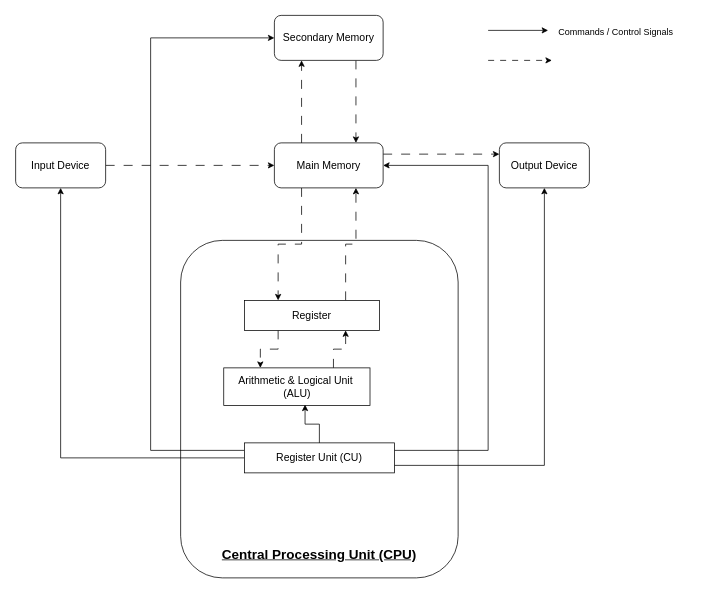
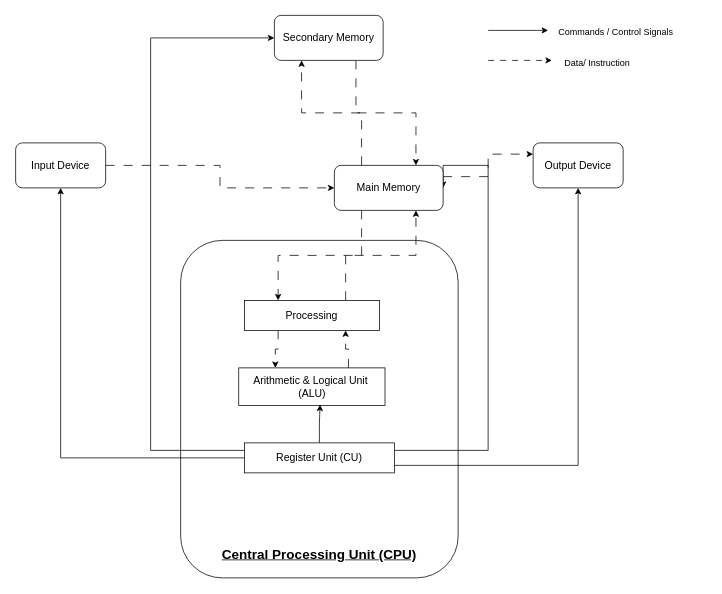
+ <mxCell id="26" value="&lt;span style=&quot;color: rgb(0, 0, 0); font-family: Helvetica; font-size: 12px; font-style: normal; font-variant-ligatures: normal; font-variant-caps: normal; font-weight: 400; letter-spacing: normal; orphans: 2; text-align: center; text-indent: 0px; text-transform: none; widows: 2; word-spacing: 0px; -webkit-text-stroke-width: 0px; white-space: nowrap; background-color: rgb(251, 251, 251); text-decoration-thickness: initial; text-decoration-style: initial; text-decoration-color: initial; display: inline !important; float: none;&quot;&gt;Data/ Instruction&lt;/span&gt;" style="text;whiteSpace=wrap;html=1;" vertex="1" parent="1"><mxGeometry x="750" y="70" width="190" height="40" as="geometry" /></mxCell>
- <mxCell id="16" value="&lt;font style=&quot;font-size: 14px;&quot;&gt;Main Memory&lt;/font&gt;" style="rounded=1;whiteSpace=wrap;html=1;" vertex="1" parent="1"><mxGeometry x="365" y="190" width="145" height="60" as="geometry" /></mxCell>
+ <mxCell id="16" value="&lt;font style=&quot;font-size: 14px;&quot;&gt;Main Memory&lt;/font&gt;" style="rounded=1;whiteSpace=wrap;html=1;" vertex="1" parent="1"><mxGeometry x="445" y="220" width="145" height="60" as="geometry" /></mxCell>
- <mxCell id="19" value="&lt;font style=&quot;font-size: 14px;&quot;&gt;Output Device&lt;/font&gt;" style="rounded=1;whiteSpace=wrap;html=1;" vertex="1" parent="1"><mxGeometry x="665" y="190" width="120" height="60" as="geometry" /></mxCell>
+ <mxCell id="19" value="&lt;font style=&quot;font-size: 14px;&quot;&gt;Output Device&lt;/font&gt;" style="rounded=1;whiteSpace=wrap;html=1;" vertex="1" parent="1"><mxGeometry x="710" y="190" width="120" height="60" as="geometry" /></mxCell>
- <mxCell id="5" value="&lt;font style=&quot;font-size: 14px;&quot;&gt;Register&lt;/font&gt;" style="rounded=0;whiteSpace=wrap;html=1;" vertex="1" parent="1"><mxGeometry x="325" y="400" width="180" height="40" as="geometry" /></mxCell>
+ <mxCell id="5" value="&lt;font style=&quot;font-size: 14px;&quot;&gt;Processing&lt;/font&gt;" style="rounded=0;whiteSpace=wrap;html=1;" vertex="1" parent="1"><mxGeometry x="325" y="400" width="180" height="40" as="geometry" /></mxCell>
- <mxCell id="7" value="&lt;font style=&quot;font-size: 14px;&quot;&gt;Arithmetic &amp;amp; Logical Unit&amp;nbsp;&lt;/font&gt;&lt;div&gt;&lt;font style=&quot;font-size: 14px;&quot;&gt;(ALU)&lt;/font&gt;&lt;/div&gt;" style="rounded=0;whiteSpace=wrap;html=1;" vertex="1" parent="1"><mxGeometry x="297.5" y="490" width="195" height="50" as="geometry" /></mxCell>
+ <mxCell id="7" value="&lt;font style=&quot;font-size: 14px;&quot;&gt;Arithmetic &amp;amp; Logical Unit&amp;nbsp;&lt;/font&gt;&lt;div&gt;&lt;font style=&quot;font-size: 14px;&quot;&gt;(ALU)&lt;/font&gt;&lt;/div&gt;" style="rounded=0;whiteSpace=wrap;html=1;" vertex="1" parent="1"><mxGeometry x="317.5" y="490" width="195" height="50" as="geometry" /></mxCell>
